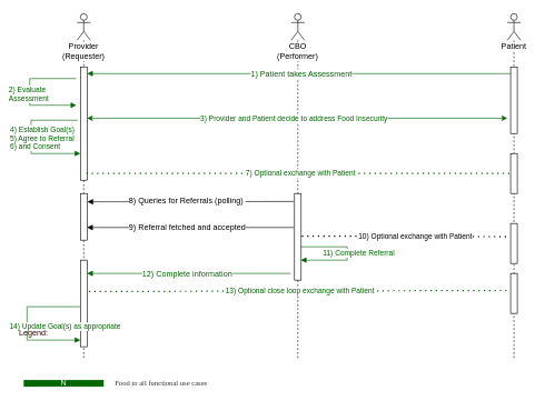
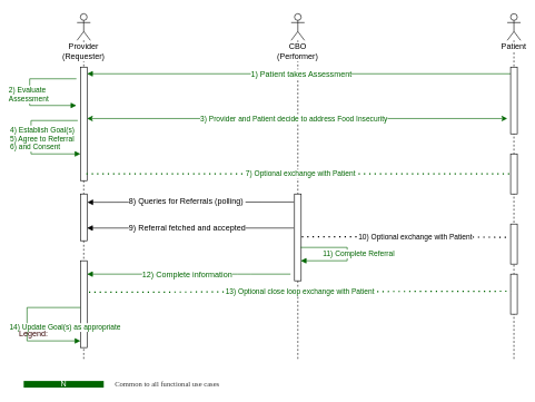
- <mxCell id="28" value="&lt;span style=&quot;color: rgb(51, 51, 51); font-family: verdana; background-color: rgb(255, 255, 255); font-size: 11px;&quot;&gt;Food to all functional use cases&lt;/span&gt;" style="text;html=1;strokeColor=none;fillColor=none;align=left;verticalAlign=middle;whiteSpace=wrap;rounded=0;fontSize=11;" parent="1" vertex="1"><mxGeometry x="170" y="570" width="210" height="10" as="geometry" /></mxCell>
+ <mxCell id="28" value="&lt;span style=&quot;color: rgb(51, 51, 51); font-family: verdana; background-color: rgb(255, 255, 255); font-size: 11px;&quot;&gt;Common to all functional use cases&lt;/span&gt;" style="text;html=1;strokeColor=none;fillColor=none;align=left;verticalAlign=middle;whiteSpace=wrap;rounded=0;fontSize=11;" parent="1" vertex="1"><mxGeometry x="170" y="570" width="210" height="10" as="geometry" /></mxCell>
